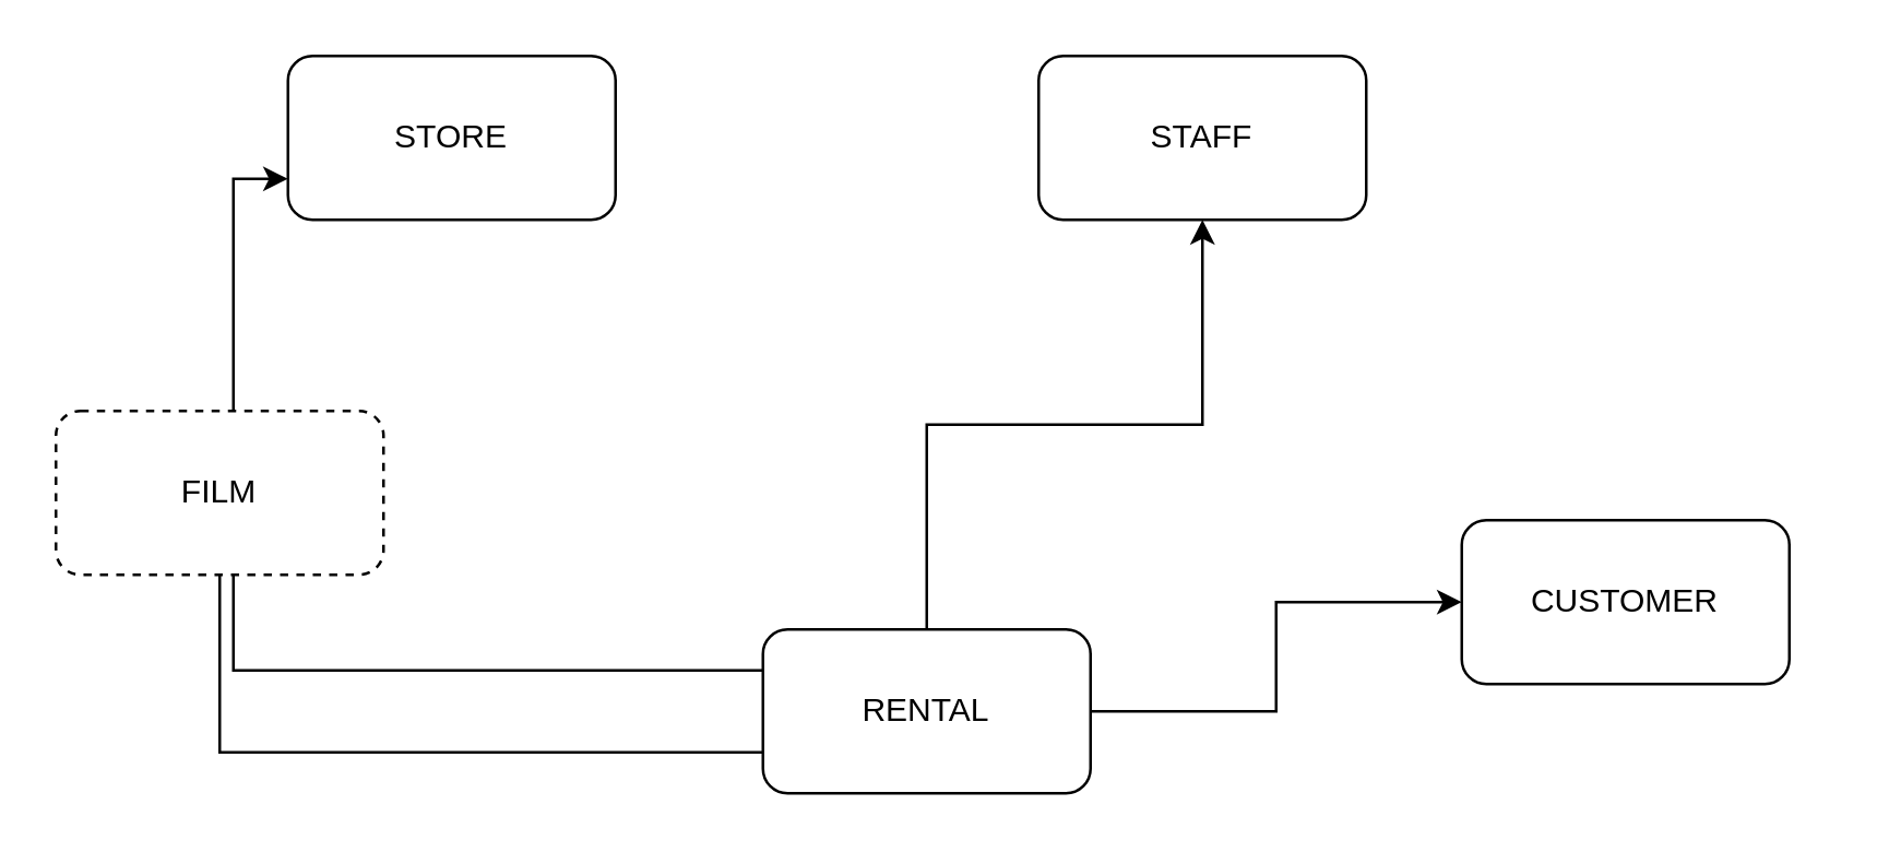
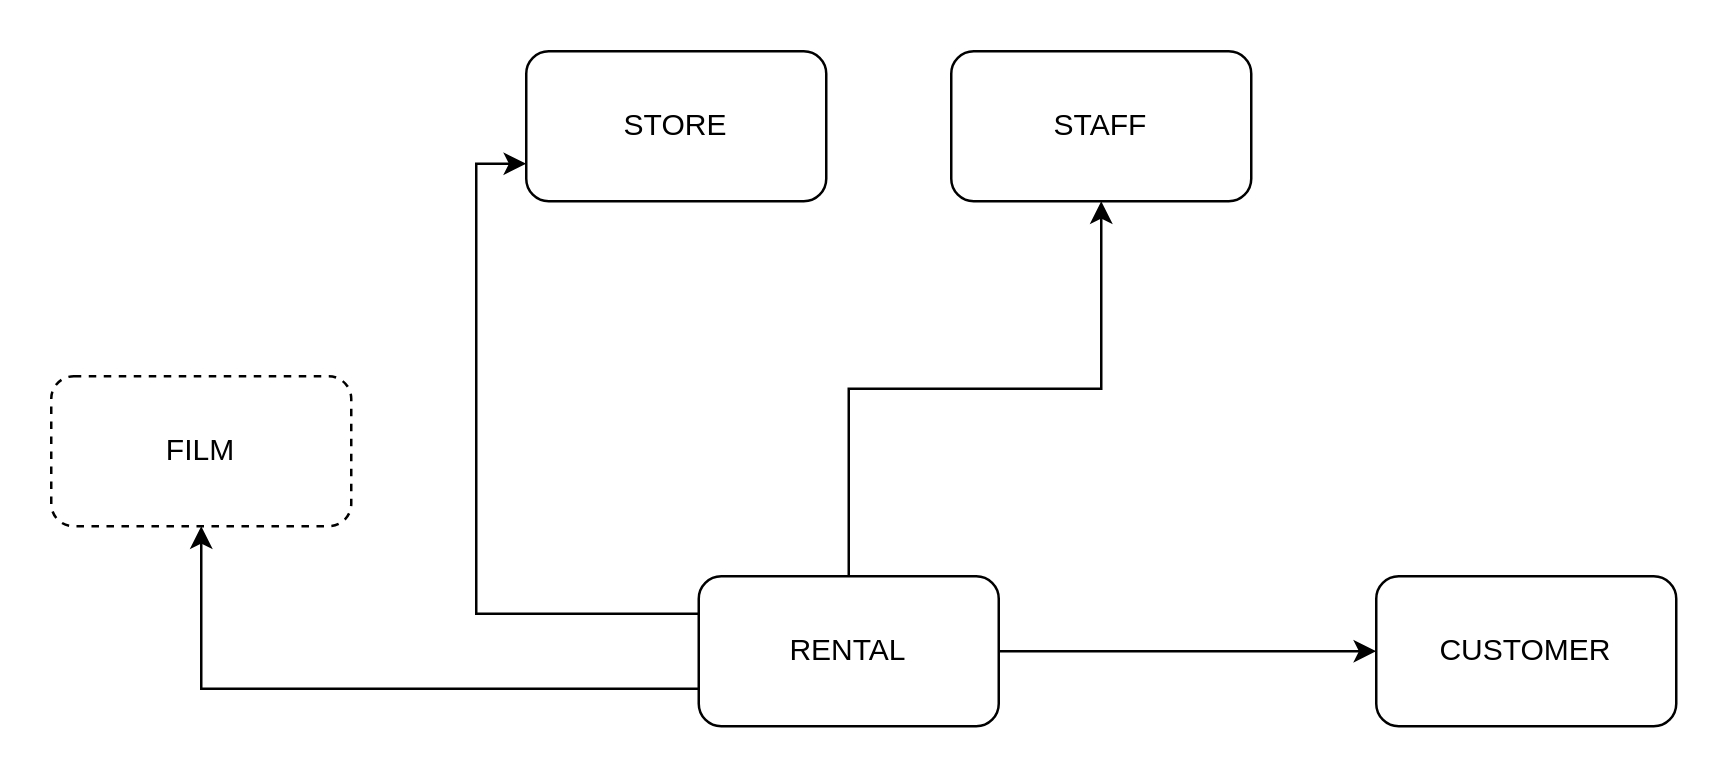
- <mxCell id="8" value="STORE" style="rounded=1;whiteSpace=wrap;html=1;strokeColor=#000000;" parent="1" vertex="1"><mxGeometry x="105" y="20" width="120" height="60" as="geometry" /></mxCell>
+ <mxCell id="8" value="STORE" style="rounded=1;whiteSpace=wrap;html=1;strokeColor=#000000;" parent="1" vertex="1"><mxGeometry x="210" y="20" width="120" height="60" as="geometry" /></mxCell>
- <mxCell id="4" style="edgeStyle=orthogonalEdgeStyle;rounded=0;orthogonalLoop=1;jettySize=auto;html=1;exitX=0;exitY=0.75;exitDx=0;exitDy=0;entryX=0.5;entryY=1;entryDx=0;entryDy=0;strokeColor=#000000;endArrow=none;" parent="1" source="6" target="10" edge="1"><mxGeometry relative="1" as="geometry" /></mxCell>
+ <mxCell id="4" style="edgeStyle=orthogonalEdgeStyle;rounded=0;orthogonalLoop=1;jettySize=auto;html=1;exitX=0;exitY=0.75;exitDx=0;exitDy=0;entryX=0.5;entryY=1;entryDx=0;entryDy=0;strokeColor=#000000;" parent="1" source="6" target="10" edge="1"><mxGeometry relative="1" as="geometry" /></mxCell>
- <mxCell id="9" value="CUSTOMER" style="rounded=1;whiteSpace=wrap;html=1;strokeColor=#000000;" parent="1" vertex="1"><mxGeometry x="535" y="190" width="120" height="60" as="geometry" /></mxCell>
+ <mxCell id="9" value="CUSTOMER" style="rounded=1;whiteSpace=wrap;html=1;strokeColor=#000000;" parent="1" vertex="1"><mxGeometry x="550" y="230" width="120" height="60" as="geometry" /></mxCell>
